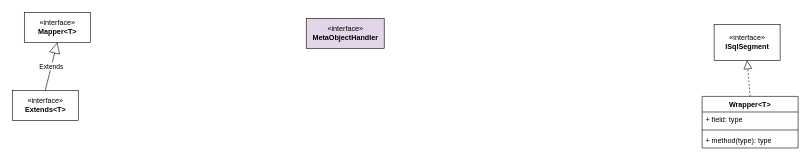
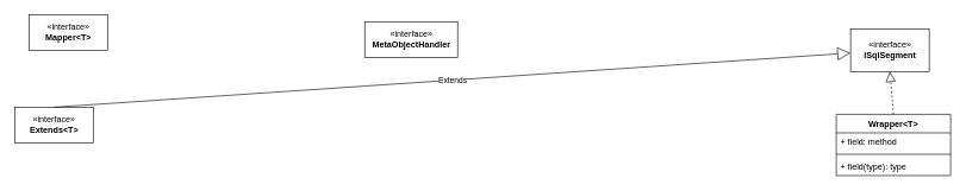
- <mxCell id="5" value="«interface»&lt;br&gt;&lt;b&gt;MetaObjectHandler&lt;/b&gt;" style="html=1;fillColor=#e1d5e7;" vertex="1" parent="1"><mxGeometry x="510" y="30" width="130" height="50" as="geometry" /></mxCell>
+ <mxCell id="5" value="«interface»&lt;br&gt;&lt;b&gt;MetaObjectHandler&lt;/b&gt;" style="html=1;" vertex="1" parent="1"><mxGeometry x="510" y="30" width="130" height="50" as="geometry" /></mxCell>
- <mxCell id="4" value="Extends" style="endArrow=block;endSize=16;endFill=0;html=1;entryX=0.5;entryY=1;entryDx=0;entryDy=0;exitX=0.5;exitY=0;exitDx=0;exitDy=0;" edge="1" parent="1" source="2" target="3"><mxGeometry width="160" relative="1" as="geometry"><mxPoint x="110" y="100" as="sourcePoint" /><mxPoint x="270" y="100" as="targetPoint" /></mxGeometry></mxCell>
+ <mxCell id="4" value="Extends" style="endArrow=block;endSize=16;endFill=0;html=1;exitX=0.5;exitY=0;exitDx=0;exitDy=0;" edge="1" parent="1" source="2" target="6"><mxGeometry width="160" relative="1" as="geometry"><mxPoint x="110" y="100" as="sourcePoint" /><mxPoint x="270" y="100" as="targetPoint" /></mxGeometry></mxCell>
- <mxCell id="9" value="+ field: type" style="text;strokeColor=none;fillColor=none;align=left;verticalAlign=top;spacingLeft=4;spacingRight=4;overflow=hidden;rotatable=0;points=[[0,0.5],[1,0.5]];portConstraint=eastwest;" vertex="1" parent="7"><mxGeometry y="26" width="160" height="26" as="geometry" /></mxCell>
+ <mxCell id="9" value="+ field: method" style="text;strokeColor=none;fillColor=none;align=left;verticalAlign=top;spacingLeft=4;spacingRight=4;overflow=hidden;rotatable=0;points=[[0,0.5],[1,0.5]];portConstraint=eastwest;" vertex="1" parent="7"><mxGeometry y="26" width="160" height="26" as="geometry" /></mxCell>
- <mxCell id="11" value="+ method(type): type" style="text;strokeColor=none;fillColor=none;align=left;verticalAlign=top;spacingLeft=4;spacingRight=4;overflow=hidden;rotatable=0;points=[[0,0.5],[1,0.5]];portConstraint=eastwest;" vertex="1" parent="7"><mxGeometry y="60" width="160" height="26" as="geometry" /></mxCell>
+ <mxCell id="11" value="+ field(type): type" style="text;strokeColor=none;fillColor=none;align=left;verticalAlign=top;spacingLeft=4;spacingRight=4;overflow=hidden;rotatable=0;points=[[0,0.5],[1,0.5]];portConstraint=eastwest;" vertex="1" parent="7"><mxGeometry y="60" width="160" height="26" as="geometry" /></mxCell>
